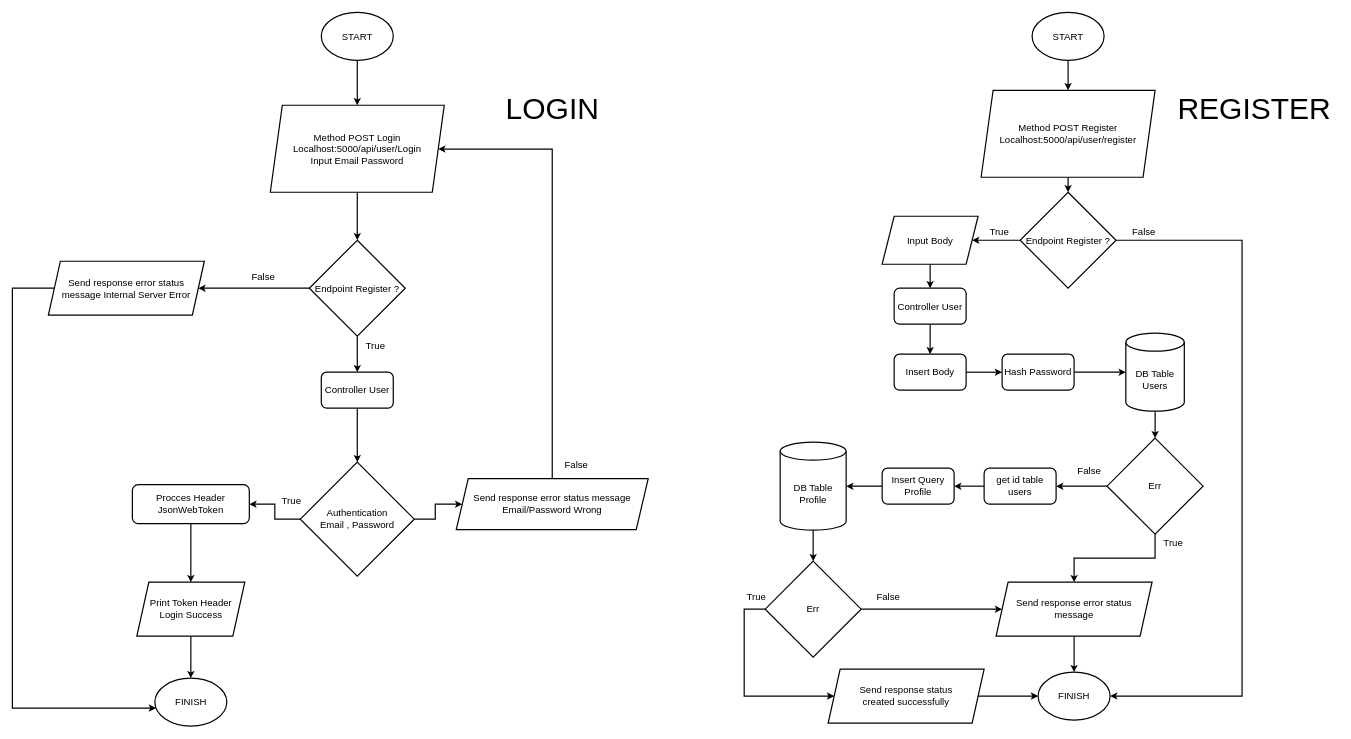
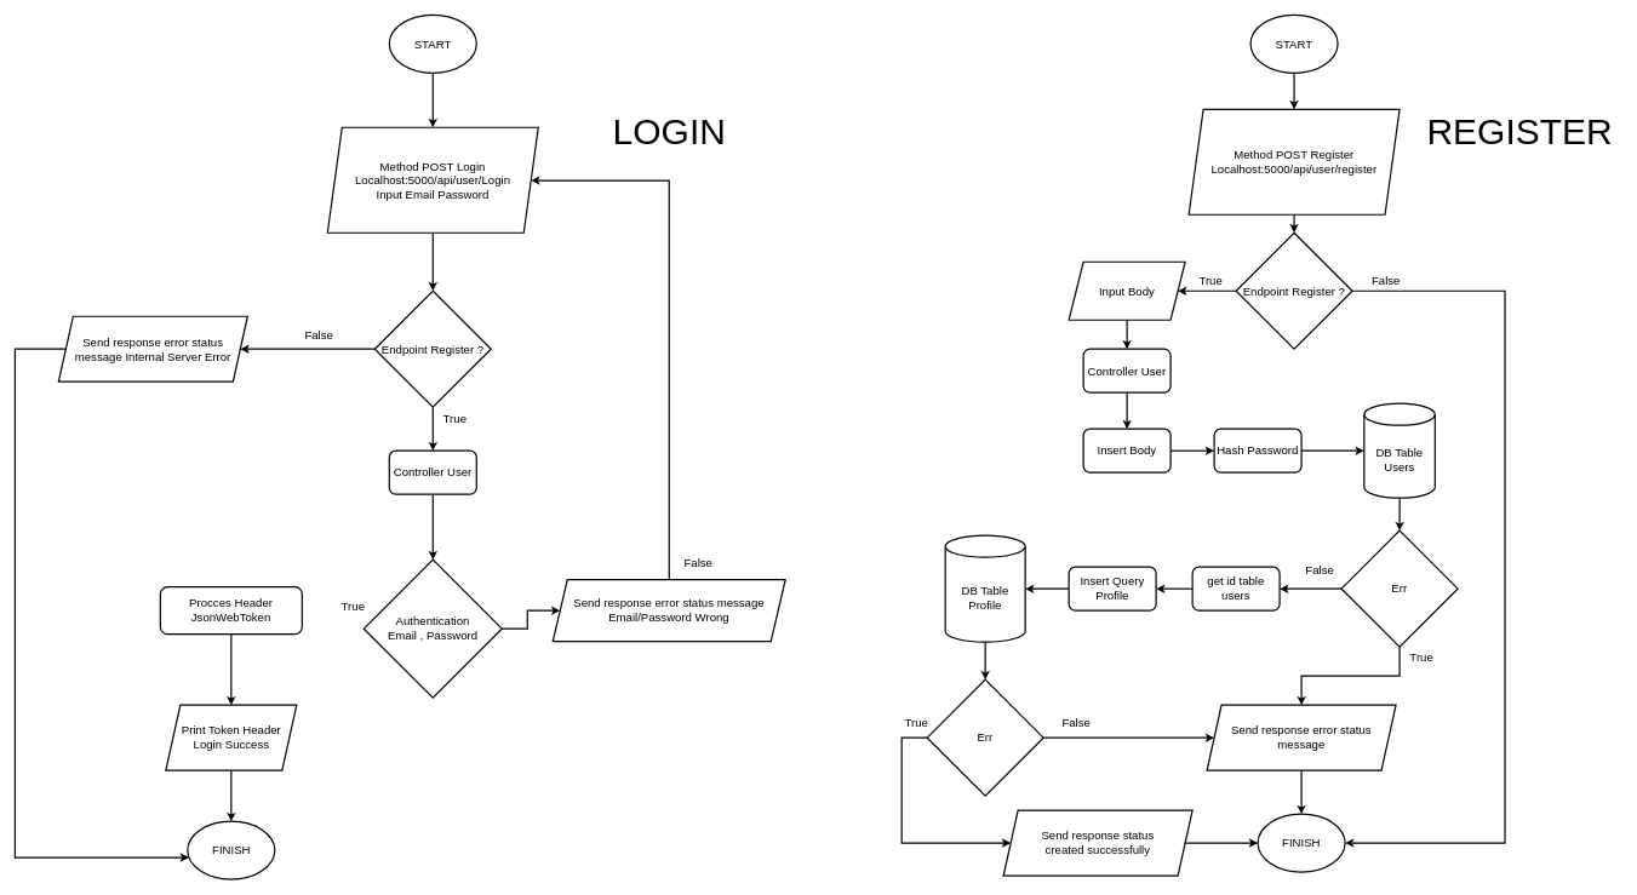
- <mxCell id="53" style="edgeStyle=orthogonalEdgeStyle;rounded=0;orthogonalLoop=1;jettySize=auto;html=1;strokeWidth=2;fontSize=16;" edge="1" parent="1" source="54" target="63"><mxGeometry relative="1" as="geometry" /></mxCell>
